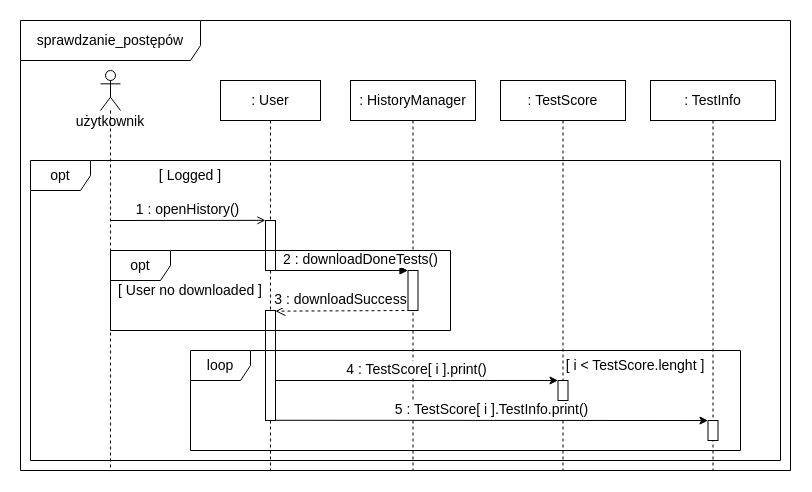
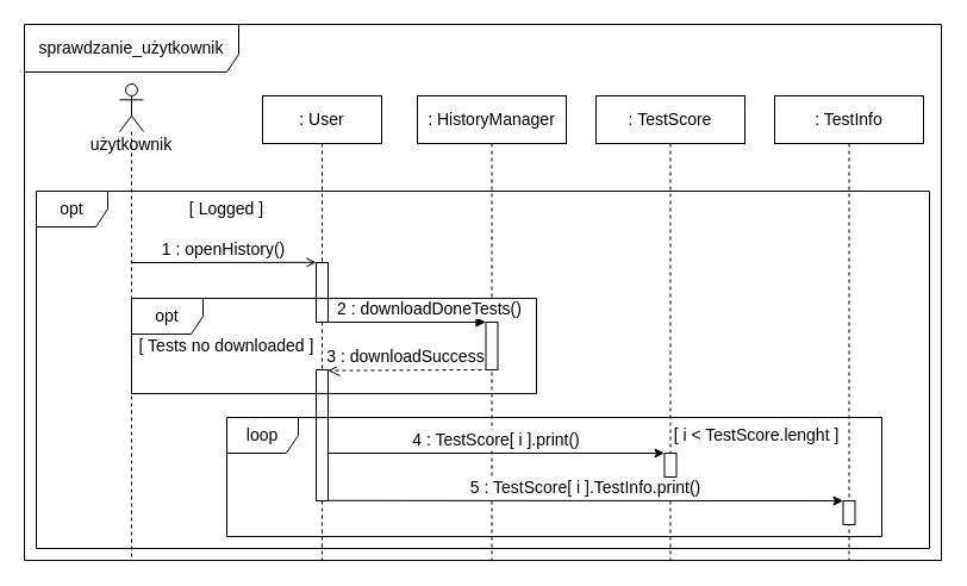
- <mxCell id="21" value="sprawdzanie_postępów" style="shape=umlFrame;whiteSpace=wrap;html=1;fontSize=14;width=180;height=40;" parent="1" vertex="1"><mxGeometry x="20" y="20" width="770" height="450" as="geometry" /></mxCell>
+ <mxCell id="21" value="sprawdzanie_użytkownik" style="shape=umlFrame;whiteSpace=wrap;html=1;fontSize=14;width=180;height=40;" parent="1" vertex="1"><mxGeometry x="20" y="20" width="770" height="450" as="geometry" /></mxCell>
- <mxCell id="23" value="[ User no downloaded ]" style="text;html=1;strokeColor=none;fillColor=none;align=center;verticalAlign=middle;whiteSpace=wrap;rounded=0;fontSize=14;" parent="1" vertex="1"><mxGeometry x="110" y="275" width="160" height="30" as="geometry" /></mxCell>
+ <mxCell id="23" value="[ Tests no downloaded ]" style="text;html=1;strokeColor=none;fillColor=none;align=center;verticalAlign=middle;whiteSpace=wrap;rounded=0;fontSize=14;" parent="1" vertex="1"><mxGeometry x="110" y="275" width="160" height="30" as="geometry" /></mxCell>
